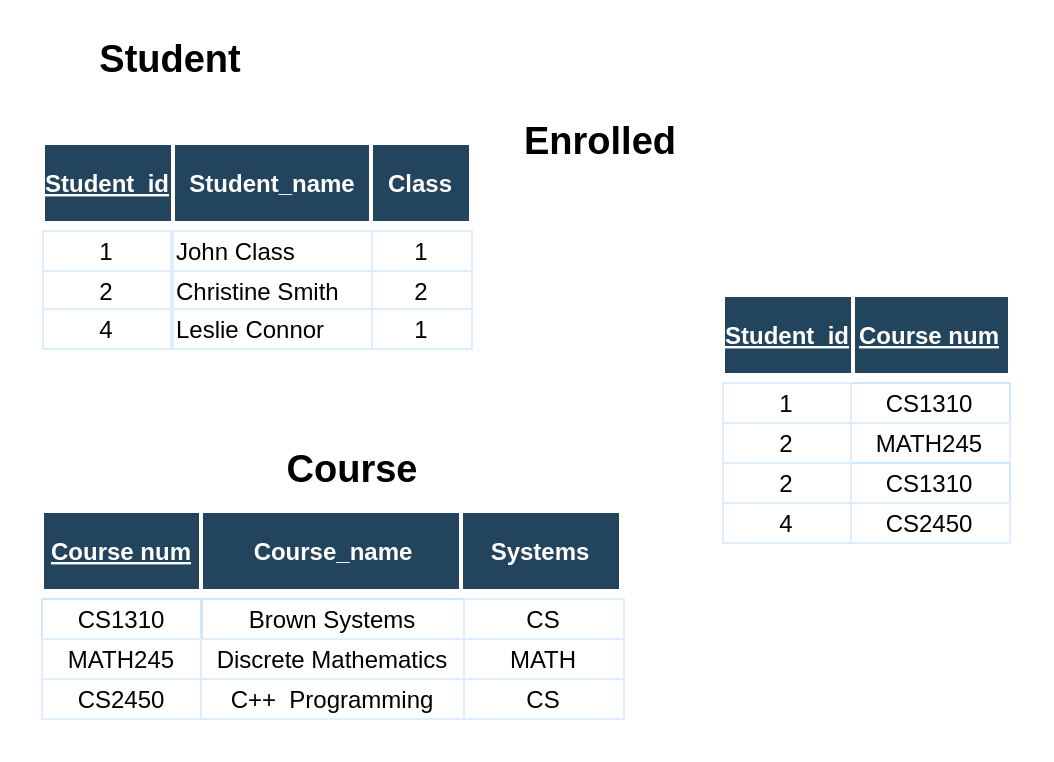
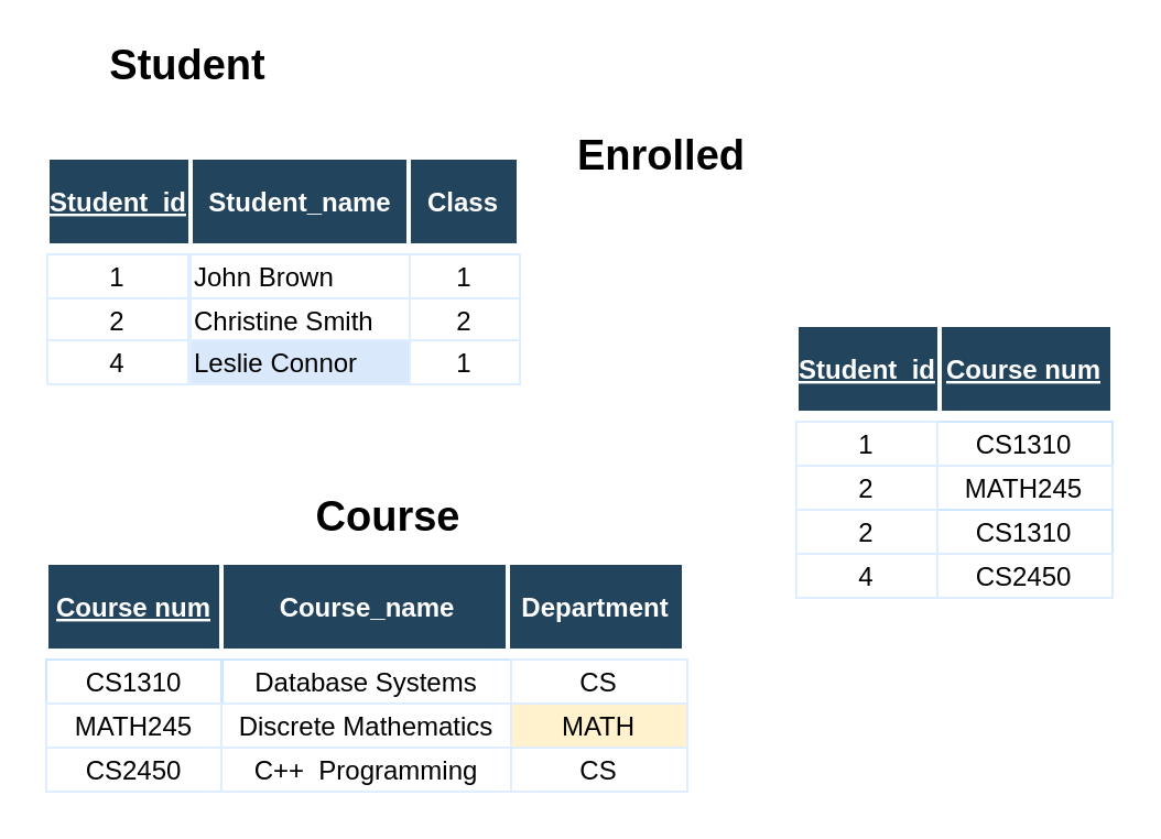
- <mxCell id="2" value="John Class" style="align=left;strokeColor=#DEEDFF" parent="1" vertex="1"><mxGeometry x="86" y="115" width="100" height="20" as="geometry" /></mxCell>
+ <mxCell id="2" value="John Brown" style="align=left;strokeColor=#DEEDFF" parent="1" vertex="1"><mxGeometry x="86" y="115" width="100" height="20" as="geometry" /></mxCell>
- <mxCell id="4" value="Leslie Connor" style="align=left;strokeColor=#DEEDFF" parent="1" vertex="1"><mxGeometry x="86" y="154" width="100" height="20" as="geometry" /></mxCell>
+ <mxCell id="4" value="Leslie Connor" style="align=left;strokeColor=#DEEDFF;fillColor=#dae8fc;" parent="1" vertex="1"><mxGeometry x="86" y="154" width="100" height="20" as="geometry" /></mxCell>
- <mxCell id="37" value="Systems" style="fillColor=#23445D;strokeColor=#FFFFFF;strokeWidth=2;fontColor=#FFFFFF;fontStyle=1" vertex="1" parent="1"><mxGeometry x="230" y="255" width="80.0" height="40.0" as="geometry" /></mxCell>
+ <mxCell id="37" value="Department" style="fillColor=#23445D;strokeColor=#FFFFFF;strokeWidth=2;fontColor=#FFFFFF;fontStyle=1" vertex="1" parent="1"><mxGeometry x="230" y="255" width="80.0" height="40.0" as="geometry" /></mxCell>
- <mxCell id="27" value="Brown Systems" style="strokeColor=#CCE7FF;fillColor=none;" vertex="1" parent="1"><mxGeometry x="100" y="299" width="132" height="20" as="geometry" /></mxCell>
+ <mxCell id="27" value="Database Systems" style="strokeColor=#CCE7FF;fillColor=none;" vertex="1" parent="1"><mxGeometry x="100" y="299" width="132" height="20" as="geometry" /></mxCell>
- <mxCell id="31" value="MATH" style="strokeColor=#DEEDFF" vertex="1" parent="1"><mxGeometry x="231.5" y="319" width="80.0" height="20" as="geometry" /></mxCell>
+ <mxCell id="31" value="MATH" style="strokeColor=#DEEDFF;fillColor=#fff2cc;" vertex="1" parent="1"><mxGeometry x="231.5" y="319" width="80.0" height="20" as="geometry" /></mxCell>
